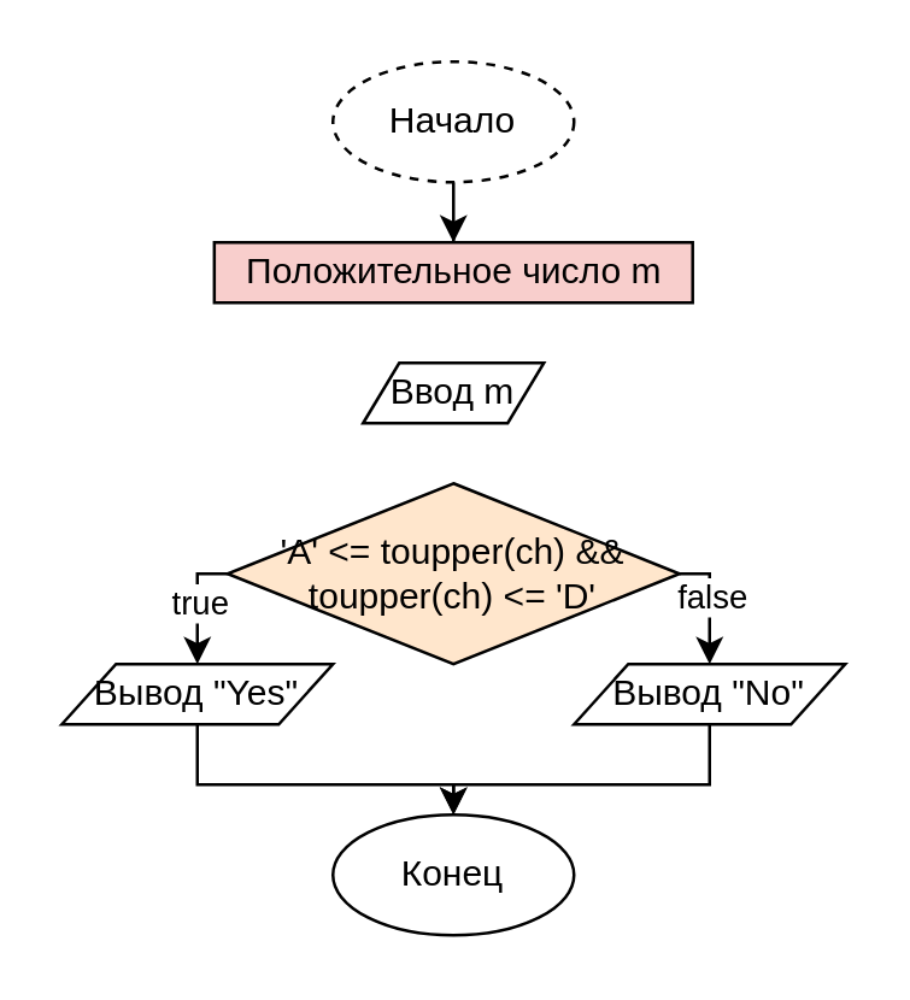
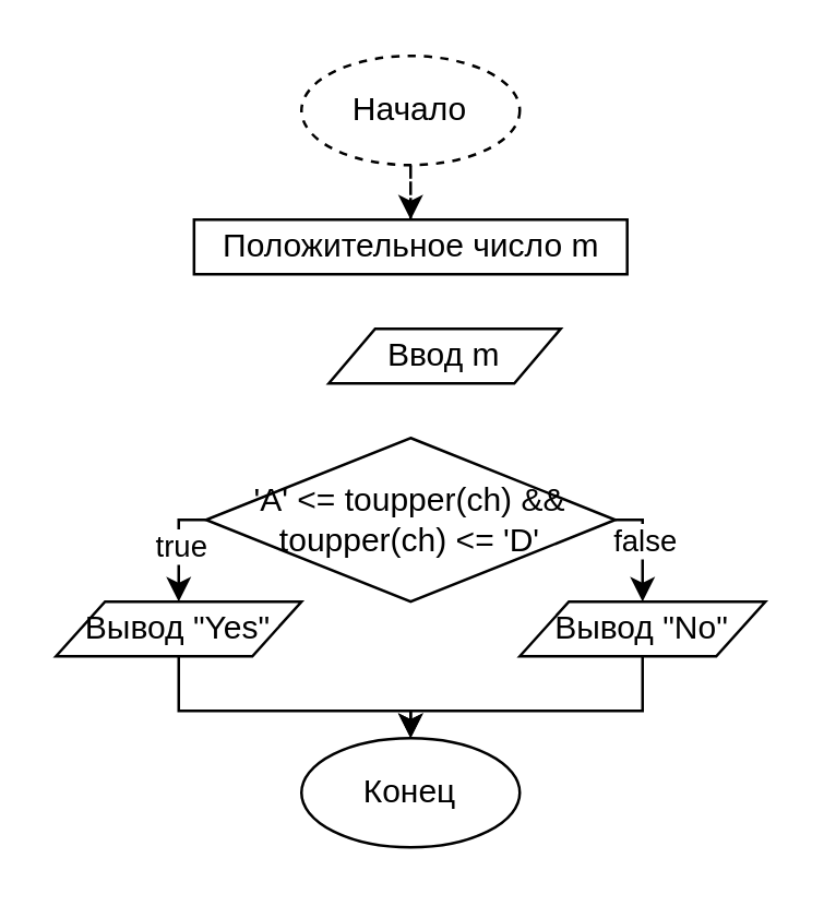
- <mxCell id="2" style="edgeStyle=orthogonalEdgeStyle;rounded=0;orthogonalLoop=1;jettySize=auto;html=1;entryX=0.5;entryY=0;entryDx=0;entryDy=0;" edge="1" parent="1" source="3" target="7"><mxGeometry relative="1" as="geometry" /></mxCell>
+ <mxCell id="2" style="edgeStyle=orthogonalEdgeStyle;rounded=0;orthogonalLoop=1;jettySize=auto;html=1;entryX=0.5;entryY=0;entryDx=0;entryDy=0;dashed=1;" edge="1" parent="1" source="3" target="7"><mxGeometry relative="1" as="geometry" /></mxCell>
- <mxCell id="7" value="Положительное число m" style="rounded=0;whiteSpace=wrap;html=1;fillColor=#f8cecc;" vertex="1" parent="1"><mxGeometry x="70.63" y="80" width="158.75" height="20" as="geometry" /></mxCell>
+ <mxCell id="7" value="Положительное число m" style="rounded=0;whiteSpace=wrap;html=1;" vertex="1" parent="1"><mxGeometry x="70.63" y="80" width="158.75" height="20" as="geometry" /></mxCell>
- <mxCell id="8" value="Ввод m" style="shape=parallelogram;perimeter=parallelogramPerimeter;whiteSpace=wrap;html=1;" vertex="1" parent="1"><mxGeometry x="120" y="120" width="60" height="20" as="geometry" /></mxCell>
+ <mxCell id="8" value="Ввод m" style="shape=parallelogram;perimeter=parallelogramPerimeter;whiteSpace=wrap;html=1;" vertex="1" parent="1"><mxGeometry x="120" y="120" width="85" height="20" as="geometry" /></mxCell>
- <mxCell id="13" value="'A' &amp;lt;= toupper(ch) &amp;amp;&amp;amp; toupper(ch) &amp;lt;= 'D'" style="rhombus;whiteSpace=wrap;html=1;fillColor=#ffe6cc;" vertex="1" parent="1"><mxGeometry x="75.01" y="160" width="150" height="60" as="geometry" /></mxCell>
+ <mxCell id="13" value="'A' &amp;lt;= toupper(ch) &amp;amp;&amp;amp; toupper(ch) &amp;lt;= 'D'" style="rhombus;whiteSpace=wrap;html=1;" vertex="1" parent="1"><mxGeometry x="75.01" y="160" width="150" height="60" as="geometry" /></mxCell>
